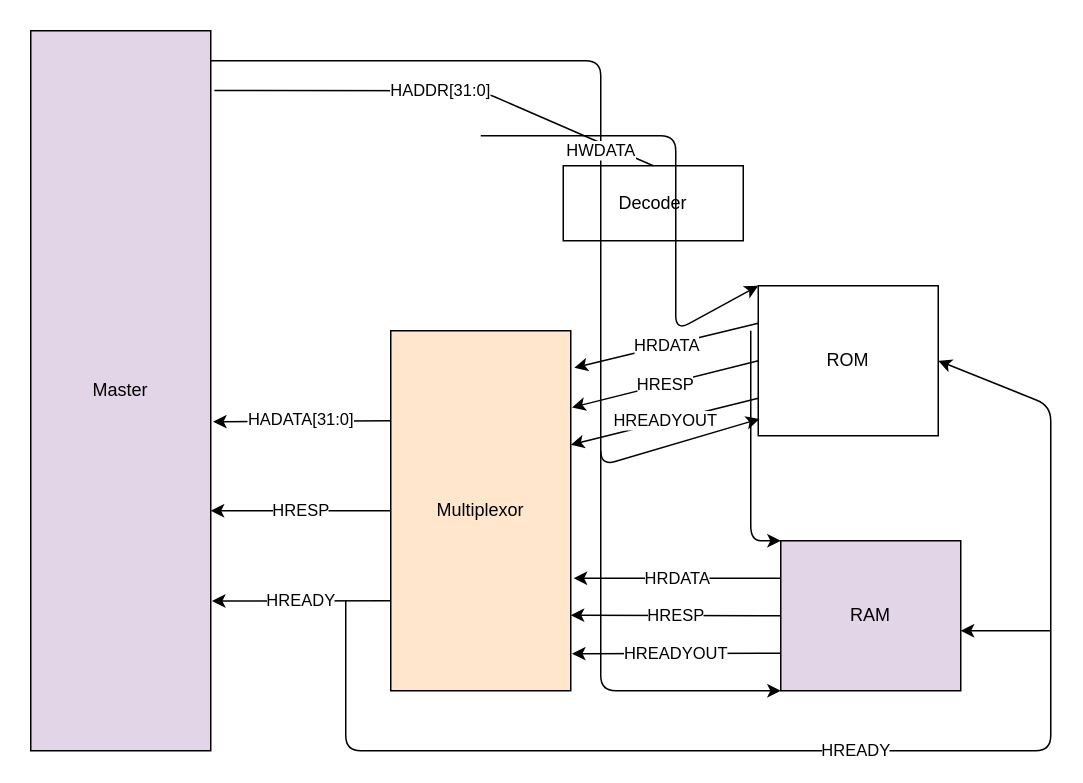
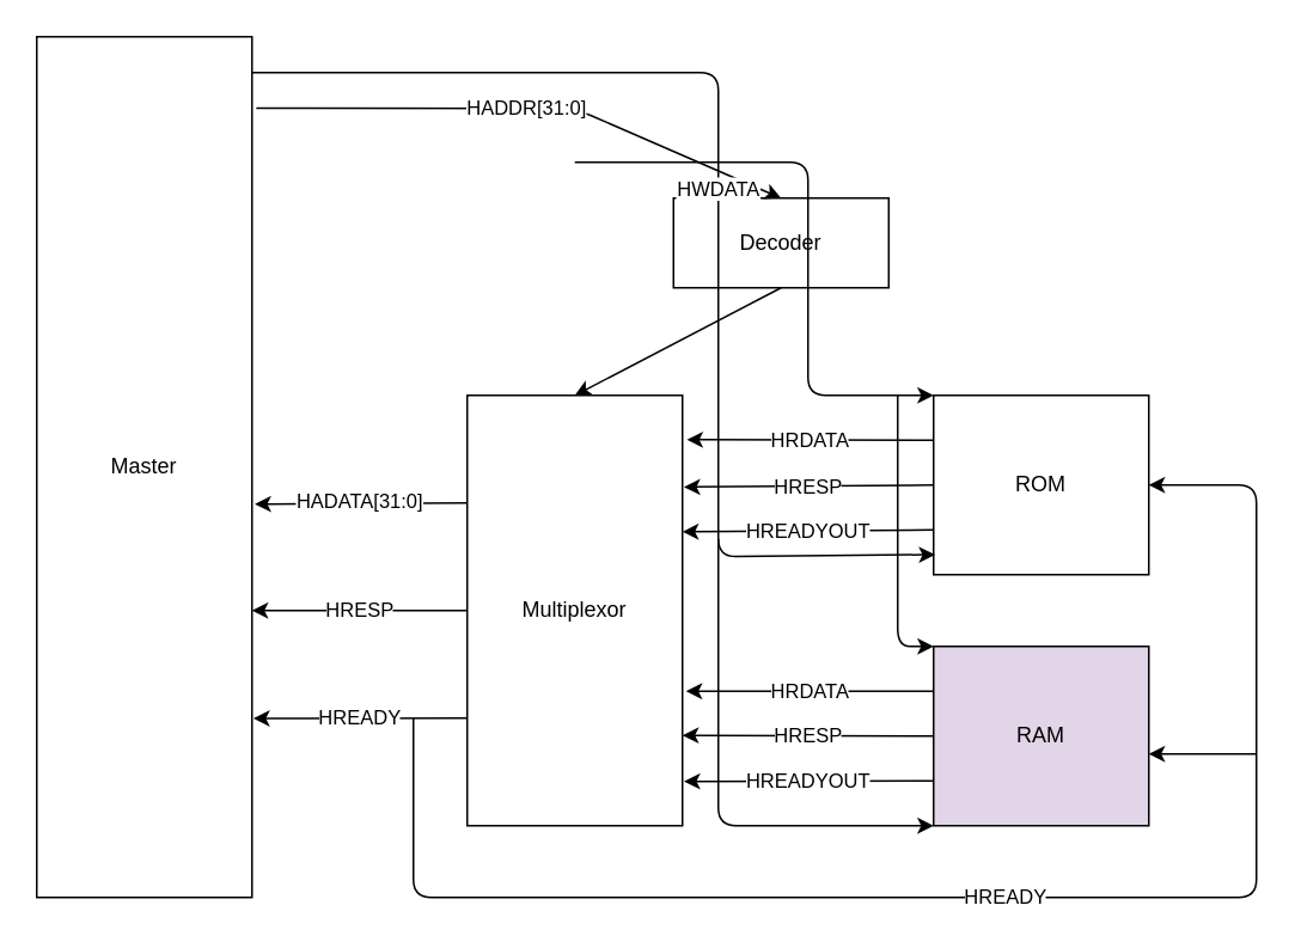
- <mxCell id="18" value="HADDR[31:0]" style="endArrow=none;html=1;exitX=1.02;exitY=0.083;exitDx=0;exitDy=0;exitPerimeter=0;entryX=0.5;entryY=0;entryDx=0;entryDy=0;" edge="1" parent="1" source="2" target="4"><mxGeometry width="50" height="50" relative="1" as="geometry"><mxPoint x="190" y="60" as="sourcePoint" /><mxPoint x="240" y="10" as="targetPoint" /><Array as="points"><mxPoint x="320" y="60" /></Array></mxGeometry></mxCell>
+ <mxCell id="18" value="HADDR[31:0]" style="endArrow=classic;html=1;exitX=1.02;exitY=0.083;exitDx=0;exitDy=0;exitPerimeter=0;entryX=0.5;entryY=0;entryDx=0;entryDy=0;" edge="1" parent="1" source="2" target="4"><mxGeometry width="50" height="50" relative="1" as="geometry"><mxPoint x="190" y="60" as="sourcePoint" /><mxPoint x="240" y="10" as="targetPoint" /><Array as="points"><mxPoint x="320" y="60" /></Array></mxGeometry></mxCell>
+ <mxCell id="3" style="edgeStyle=none;html=1;exitX=0.5;exitY=1;exitDx=0;exitDy=0;entryX=0.5;entryY=0;entryDx=0;entryDy=0;" edge="1" parent="1" source="4" target="9"><mxGeometry relative="1" as="geometry" /></mxCell>
- <mxCell id="13" value="ROM" style="rounded=0;whiteSpace=wrap;html=1;" vertex="1" parent="1"><mxGeometry x="505" y="190" width="120" height="100" as="geometry" /></mxCell>
+ <mxCell id="13" value="ROM" style="rounded=0;whiteSpace=wrap;html=1;" vertex="1" parent="1"><mxGeometry x="520" y="220" width="120" height="100" as="geometry" /></mxCell>
- <mxCell id="2" value="Master" style="rounded=0;whiteSpace=wrap;html=1;fillColor=#e1d5e7;" vertex="1" parent="1"><mxGeometry x="20" y="20" width="120" height="480" as="geometry" /></mxCell>
+ <mxCell id="2" value="Master" style="rounded=0;whiteSpace=wrap;html=1;" vertex="1" parent="1"><mxGeometry x="20" y="20" width="120" height="480" as="geometry" /></mxCell>
- <mxCell id="9" value="Multiplexor" style="rounded=0;whiteSpace=wrap;html=1;fillColor=#ffe6cc;" vertex="1" parent="1"><mxGeometry x="260" y="220" width="120" height="240" as="geometry" /></mxCell>
+ <mxCell id="9" value="Multiplexor" style="rounded=0;whiteSpace=wrap;html=1;" vertex="1" parent="1"><mxGeometry x="260" y="220" width="120" height="240" as="geometry" /></mxCell>
